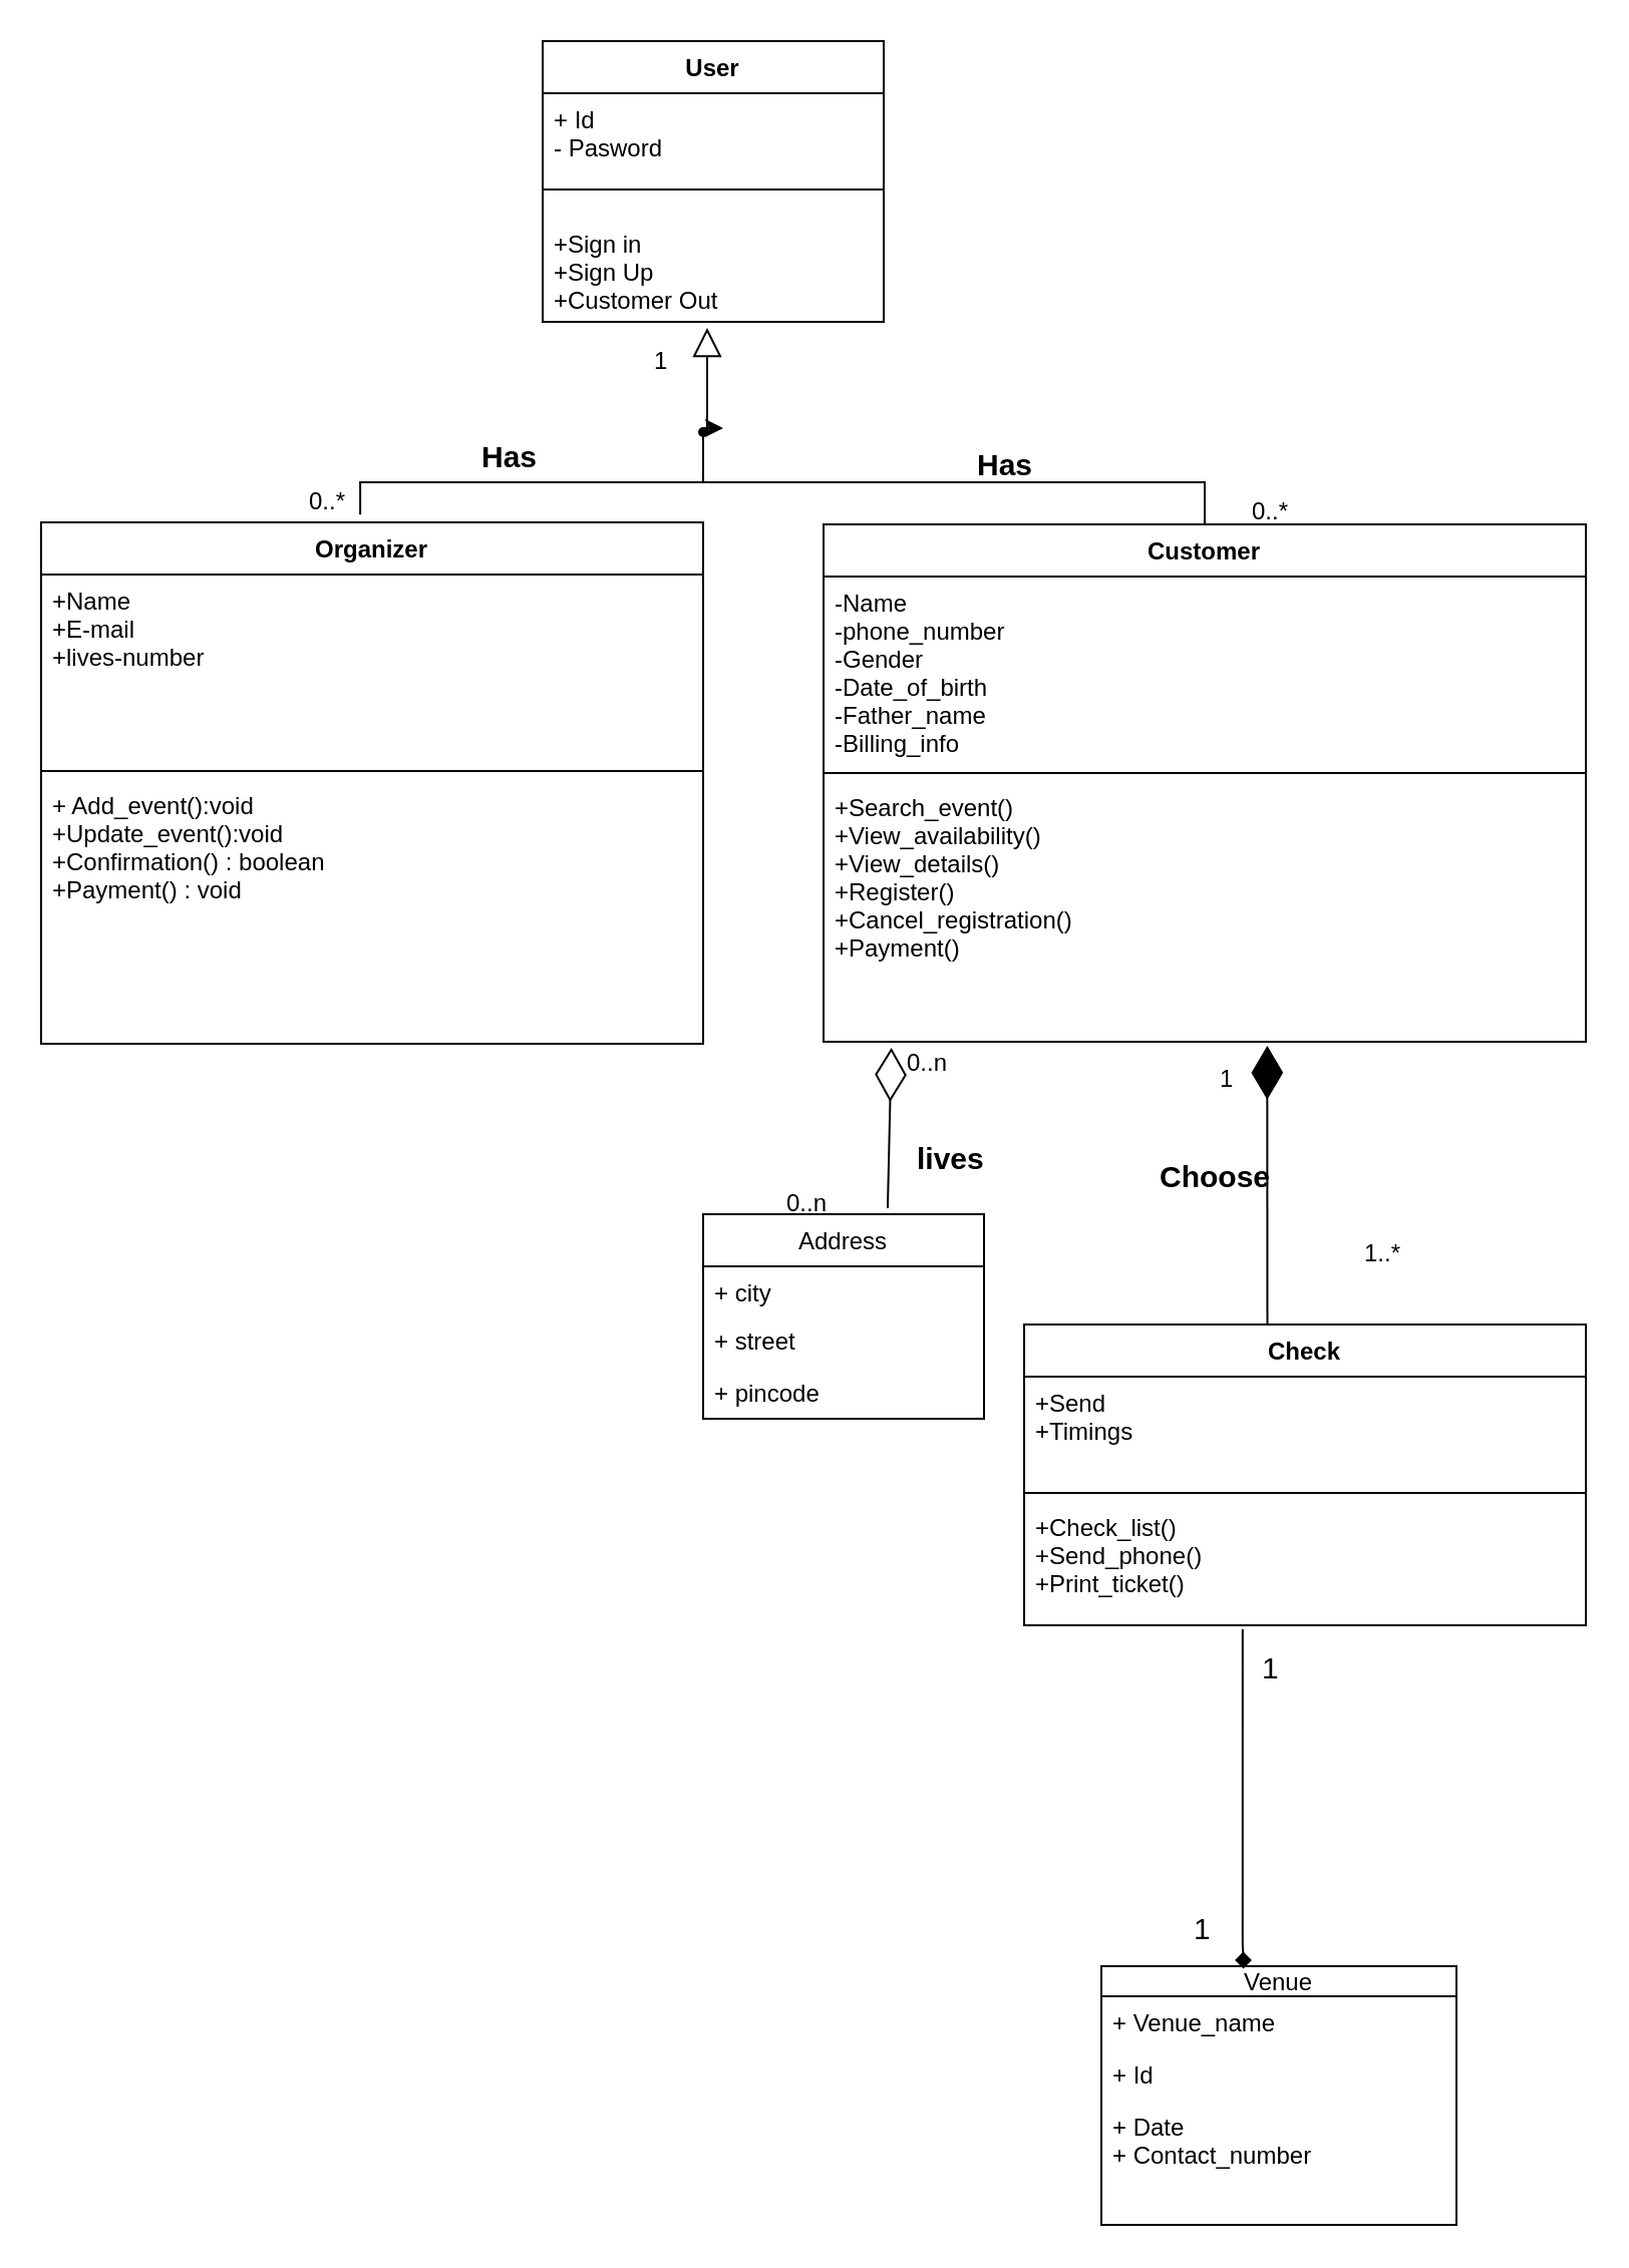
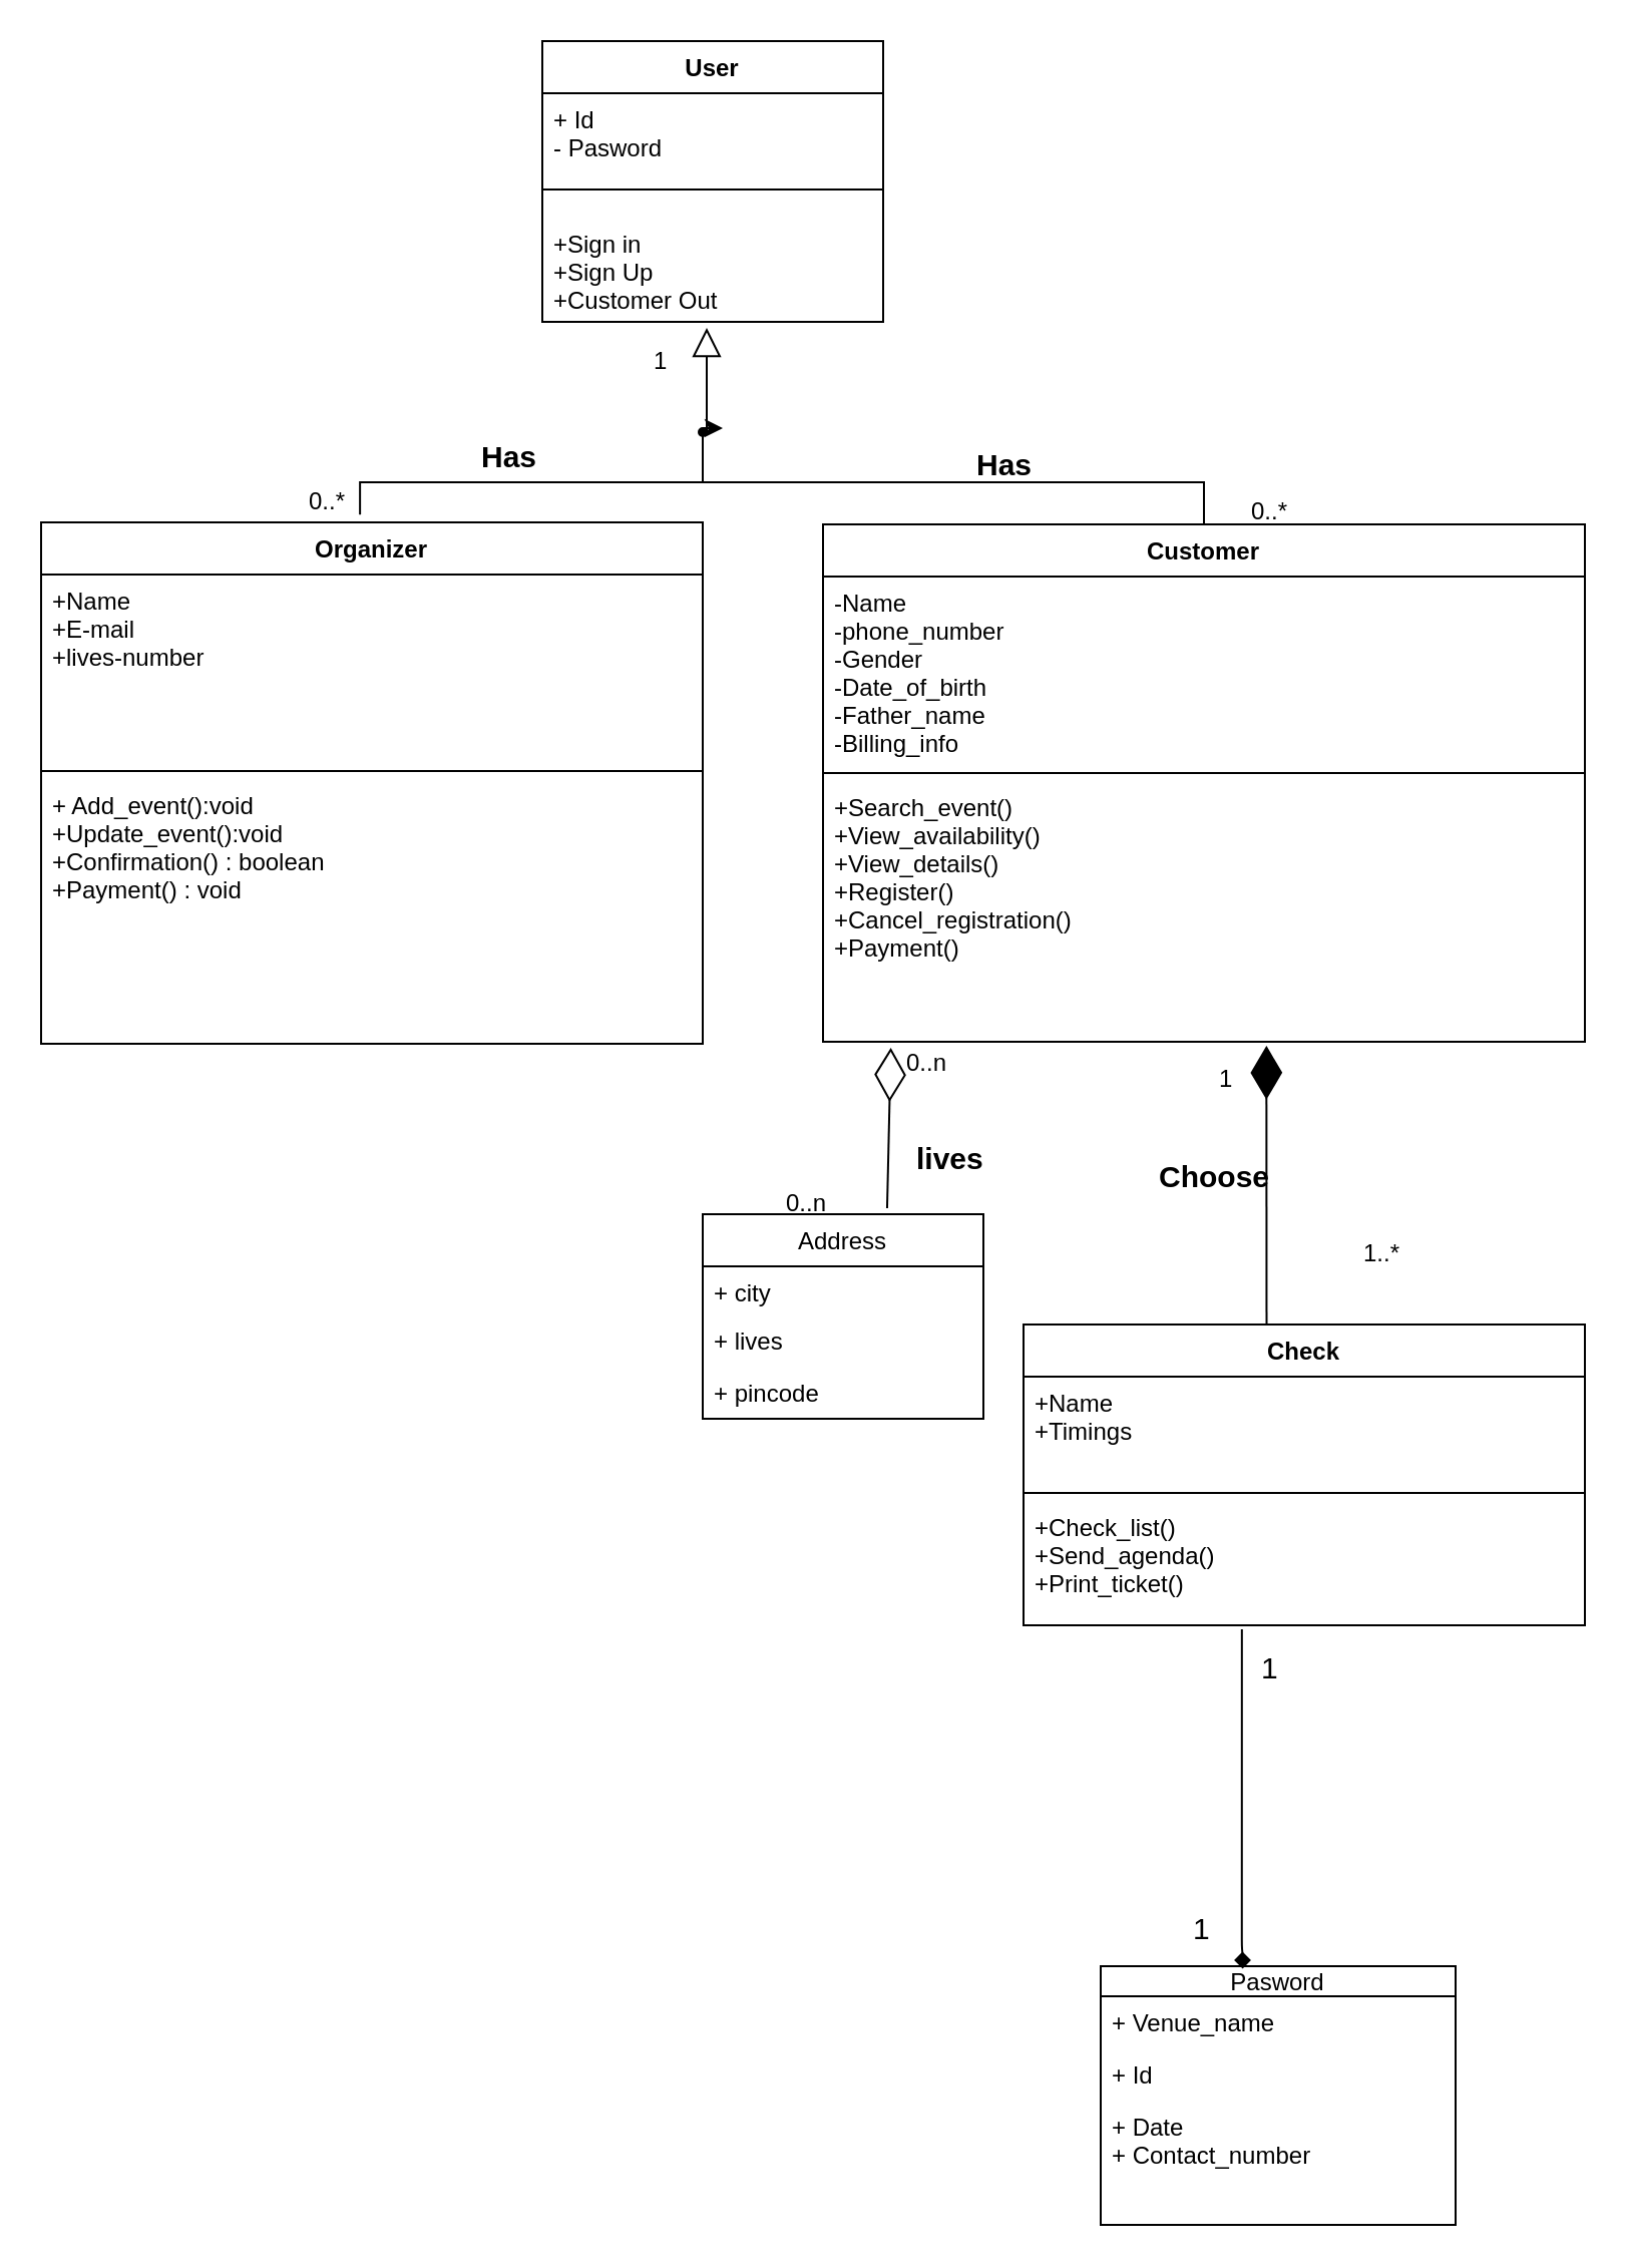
- <mxCell id="33" value="+ street" style="text;strokeColor=none;fillColor=none;align=left;verticalAlign=top;spacingLeft=4;spacingRight=4;overflow=hidden;rotatable=0;points=[[0,0.5],[1,0.5]];portConstraint=eastwest;" vertex="1" parent="31"><mxGeometry y="50" width="140" height="26" as="geometry" /></mxCell>
+ <mxCell id="33" value="+ lives" style="text;strokeColor=none;fillColor=none;align=left;verticalAlign=top;spacingLeft=4;spacingRight=4;overflow=hidden;rotatable=0;points=[[0,0.5],[1,0.5]];portConstraint=eastwest;" vertex="1" parent="31"><mxGeometry y="50" width="140" height="26" as="geometry" /></mxCell>
- <mxCell id="15" value="+Send&#10;+Timings" style="text;strokeColor=none;fillColor=none;align=left;verticalAlign=top;spacingLeft=4;spacingRight=4;overflow=hidden;rotatable=0;points=[[0,0.5],[1,0.5]];portConstraint=eastwest;" vertex="1" parent="14"><mxGeometry y="26" width="280" height="54" as="geometry" /></mxCell>
+ <mxCell id="15" value="+Name&#10;+Timings" style="text;strokeColor=none;fillColor=none;align=left;verticalAlign=top;spacingLeft=4;spacingRight=4;overflow=hidden;rotatable=0;points=[[0,0.5],[1,0.5]];portConstraint=eastwest;" vertex="1" parent="14"><mxGeometry y="26" width="280" height="54" as="geometry" /></mxCell>
- <mxCell id="17" value="+Check_list()&#10;+Send_phone()&#10;+Print_ticket()" style="text;strokeColor=none;fillColor=none;align=left;verticalAlign=top;spacingLeft=4;spacingRight=4;overflow=hidden;rotatable=0;points=[[0,0.5],[1,0.5]];portConstraint=eastwest;" vertex="1" parent="14"><mxGeometry y="88" width="280" height="62" as="geometry" /></mxCell>
+ <mxCell id="17" value="+Check_list()&#10;+Send_agenda()&#10;+Print_ticket()" style="text;strokeColor=none;fillColor=none;align=left;verticalAlign=top;spacingLeft=4;spacingRight=4;overflow=hidden;rotatable=0;points=[[0,0.5],[1,0.5]];portConstraint=eastwest;" vertex="1" parent="14"><mxGeometry y="88" width="280" height="62" as="geometry" /></mxCell>
- <mxCell id="40" value="Venue" style="swimlane;fontStyle=0;childLayout=stackLayout;horizontal=1;startSize=15;fillColor=none;horizontalStack=0;resizeParent=1;resizeParentMax=0;resizeLast=0;collapsible=1;marginBottom=0;" vertex="1" parent="1"><mxGeometry x="548.5" y="980" width="177" height="129" as="geometry" /></mxCell>
+ <mxCell id="40" value="Pasword" style="swimlane;fontStyle=0;childLayout=stackLayout;horizontal=1;startSize=15;fillColor=none;horizontalStack=0;resizeParent=1;resizeParentMax=0;resizeLast=0;collapsible=1;marginBottom=0;" vertex="1" parent="1"><mxGeometry x="548.5" y="980" width="177" height="129" as="geometry" /></mxCell>
